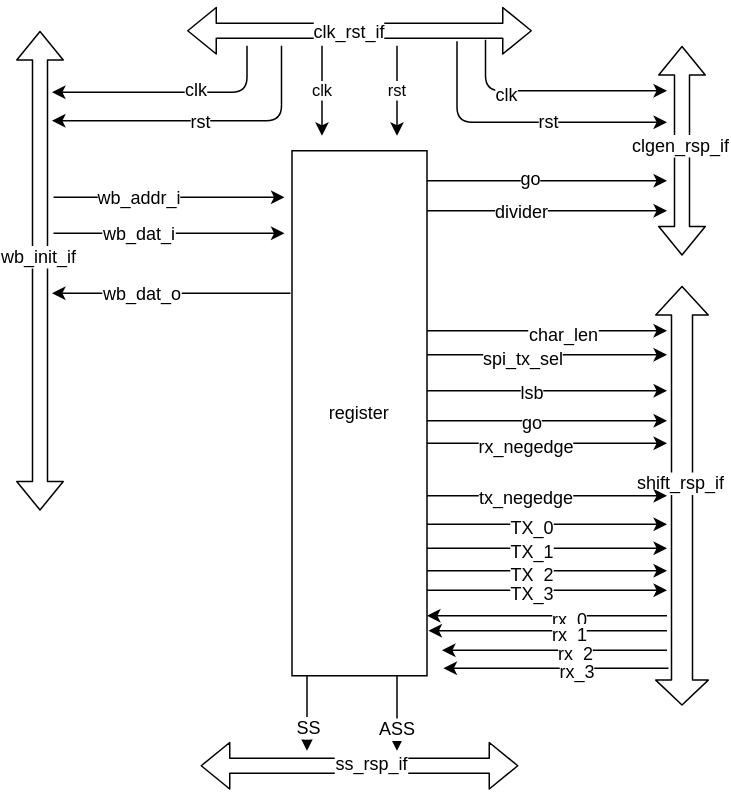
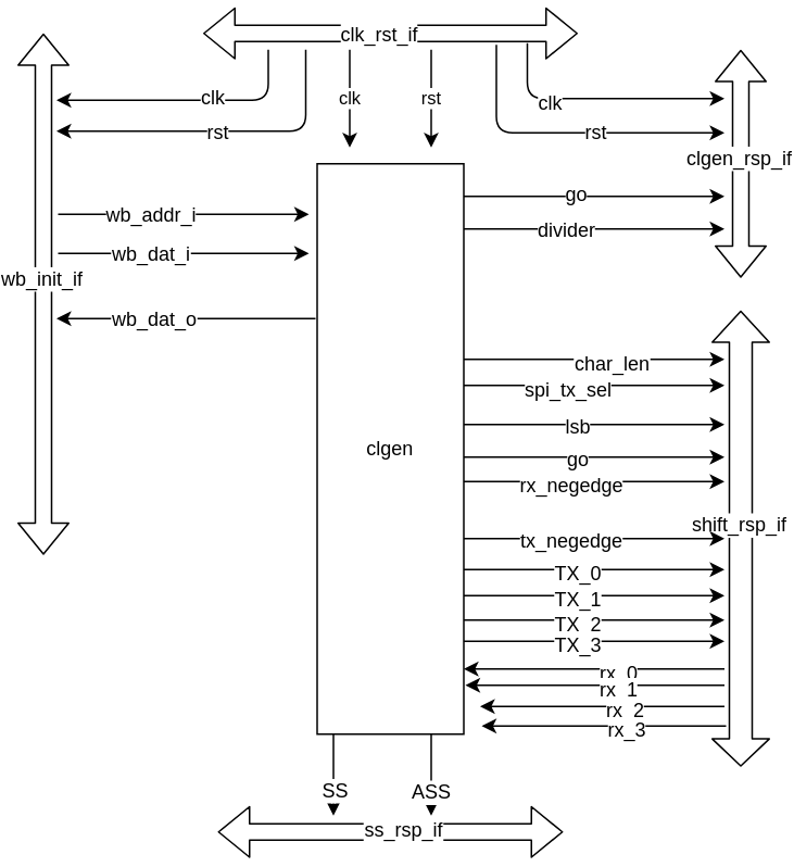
- <mxCell id="2" value="register" style="rounded=0;whiteSpace=wrap;html=1;" vertex="1" parent="1"><mxGeometry x="188" y="100" width="90" height="350" as="geometry" /></mxCell>
+ <mxCell id="2" value="clgen" style="rounded=0;whiteSpace=wrap;html=1;" vertex="1" parent="1"><mxGeometry x="188" y="100" width="90" height="350" as="geometry" /></mxCell>
